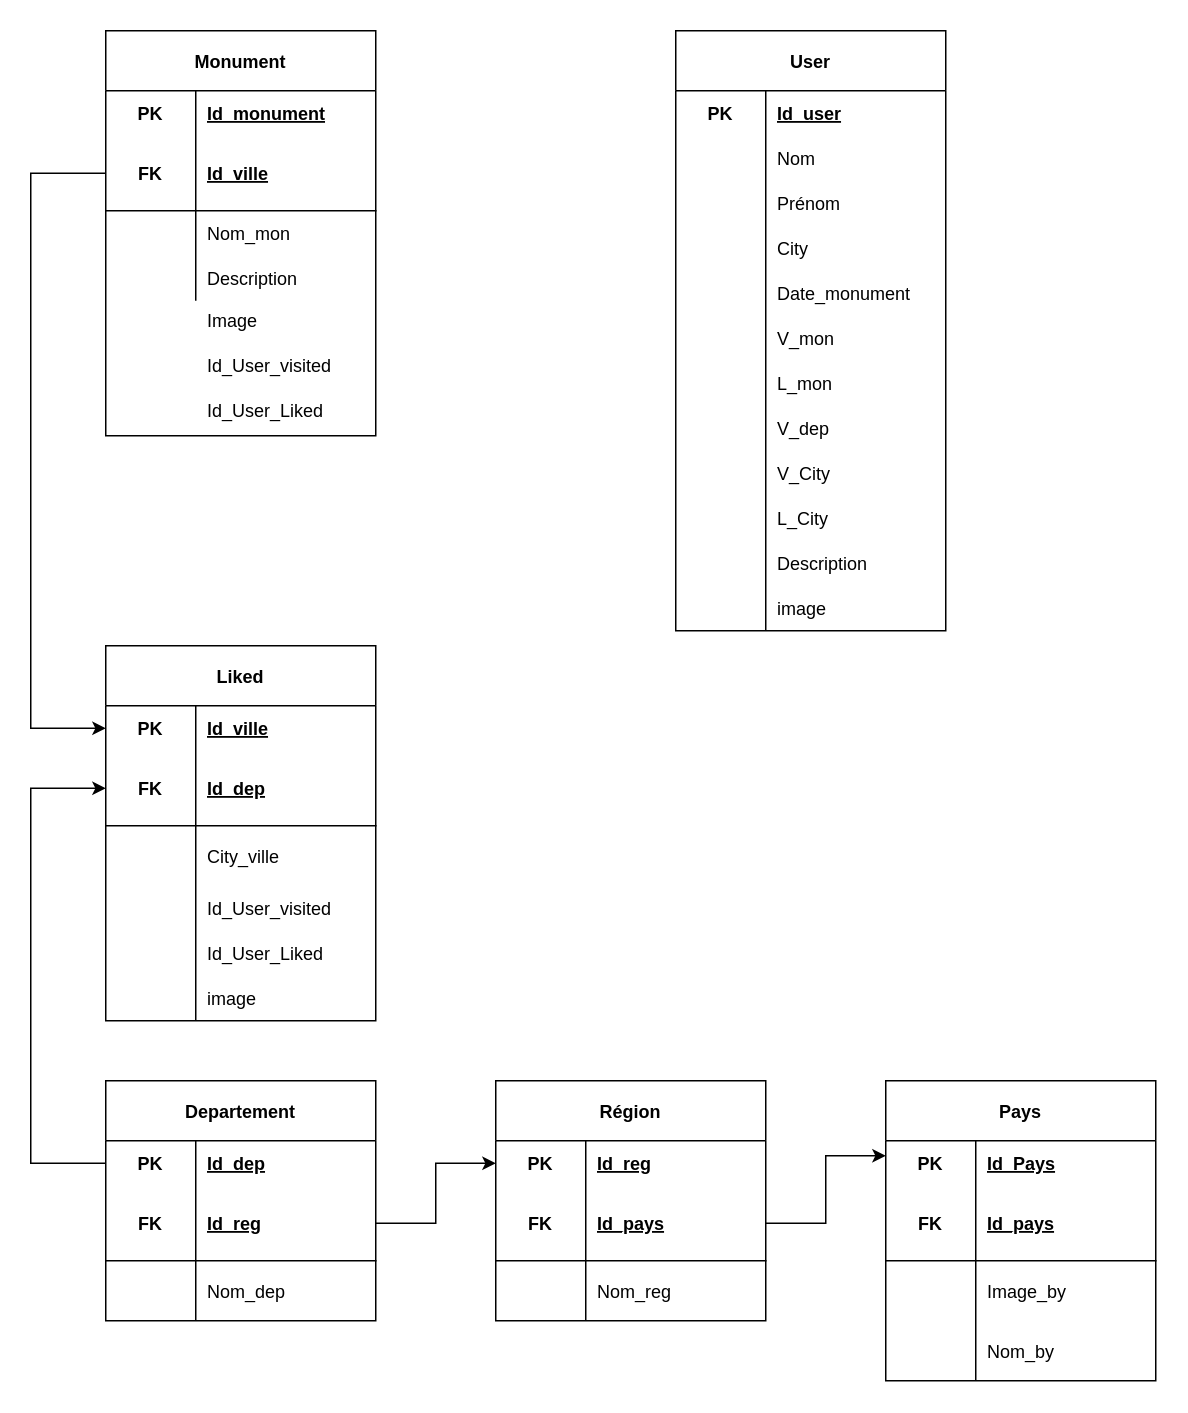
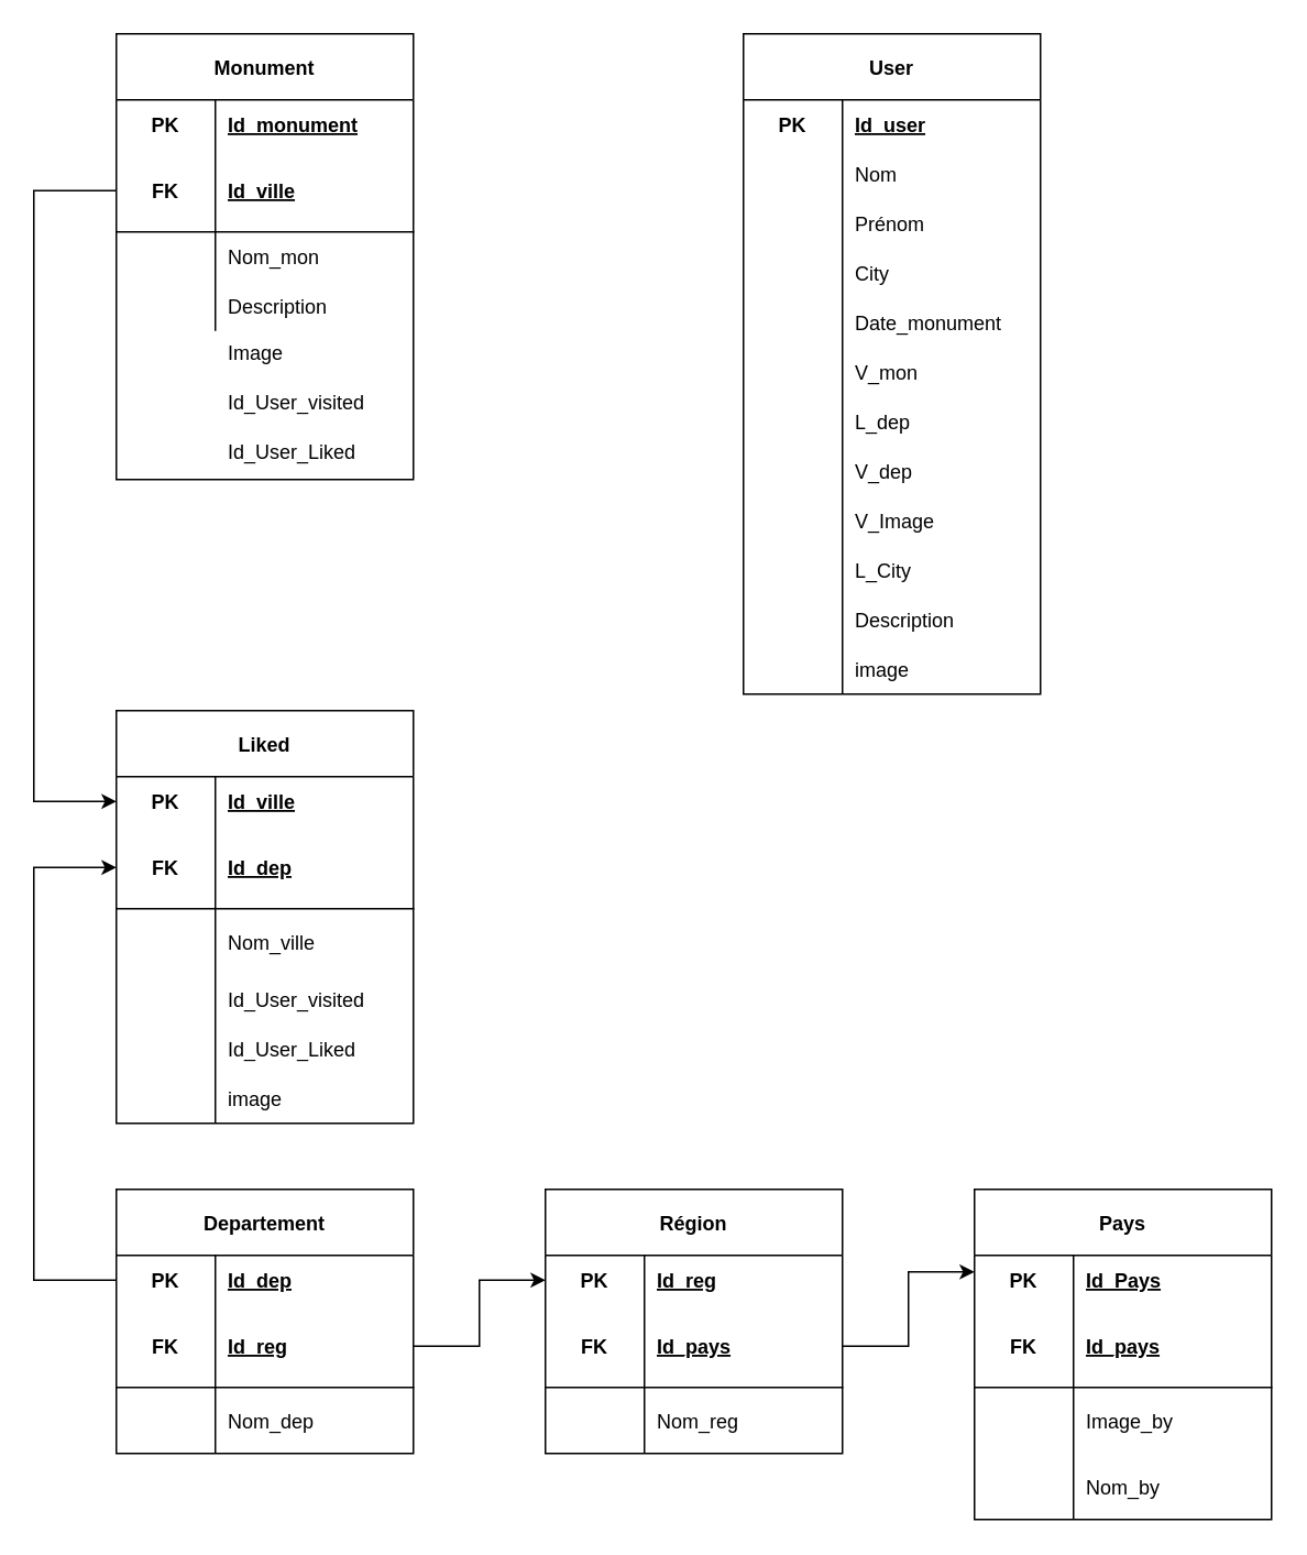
- <mxCell id="39" value="L_mon" style="shape=partialRectangle;connectable=0;fillColor=none;top=0;left=0;bottom=0;right=0;align=left;spacingLeft=6;overflow=hidden;" vertex="1" parent="37"><mxGeometry x="60" width="120" height="30" as="geometry"><mxRectangle width="120" height="30" as="alternateBounds" /></mxGeometry></mxCell>
+ <mxCell id="39" value="L_dep" style="shape=partialRectangle;connectable=0;fillColor=none;top=0;left=0;bottom=0;right=0;align=left;spacingLeft=6;overflow=hidden;" vertex="1" parent="37"><mxGeometry x="60" width="120" height="30" as="geometry"><mxRectangle width="120" height="30" as="alternateBounds" /></mxGeometry></mxCell>
- <mxCell id="45" value="V_City" style="shape=partialRectangle;connectable=0;fillColor=none;top=0;left=0;bottom=0;right=0;align=left;spacingLeft=6;overflow=hidden;" vertex="1" parent="43"><mxGeometry x="60" width="120" height="30" as="geometry"><mxRectangle width="120" height="30" as="alternateBounds" /></mxGeometry></mxCell>
+ <mxCell id="45" value="V_Image" style="shape=partialRectangle;connectable=0;fillColor=none;top=0;left=0;bottom=0;right=0;align=left;spacingLeft=6;overflow=hidden;" vertex="1" parent="43"><mxGeometry x="60" width="120" height="30" as="geometry"><mxRectangle width="120" height="30" as="alternateBounds" /></mxGeometry></mxCell>
- <mxCell id="65" value="City_ville" style="shape=partialRectangle;connectable=0;fillColor=none;top=0;left=0;bottom=0;right=0;align=left;spacingLeft=6;overflow=hidden;" vertex="1" parent="63"><mxGeometry x="60" width="120" height="40" as="geometry"><mxRectangle width="120" height="40" as="alternateBounds" /></mxGeometry></mxCell>
+ <mxCell id="65" value="Nom_ville" style="shape=partialRectangle;connectable=0;fillColor=none;top=0;left=0;bottom=0;right=0;align=left;spacingLeft=6;overflow=hidden;" vertex="1" parent="63"><mxGeometry x="60" width="120" height="40" as="geometry"><mxRectangle width="120" height="40" as="alternateBounds" /></mxGeometry></mxCell>
